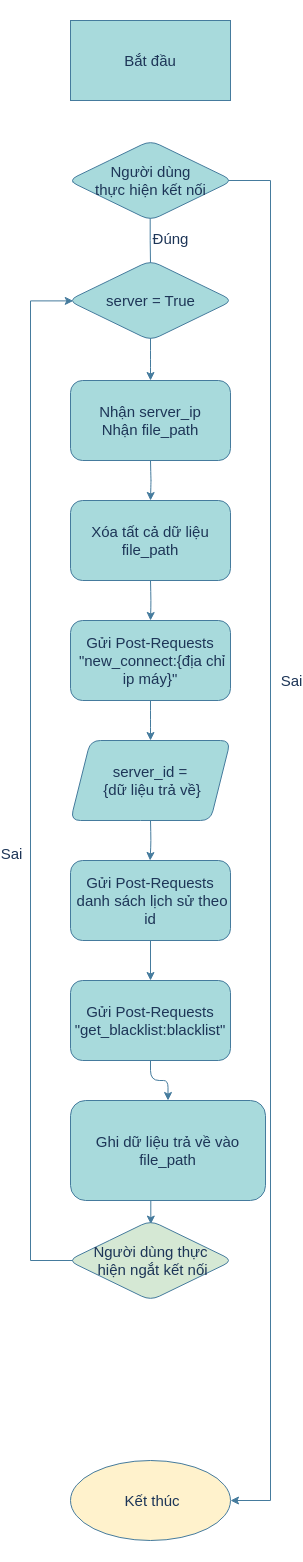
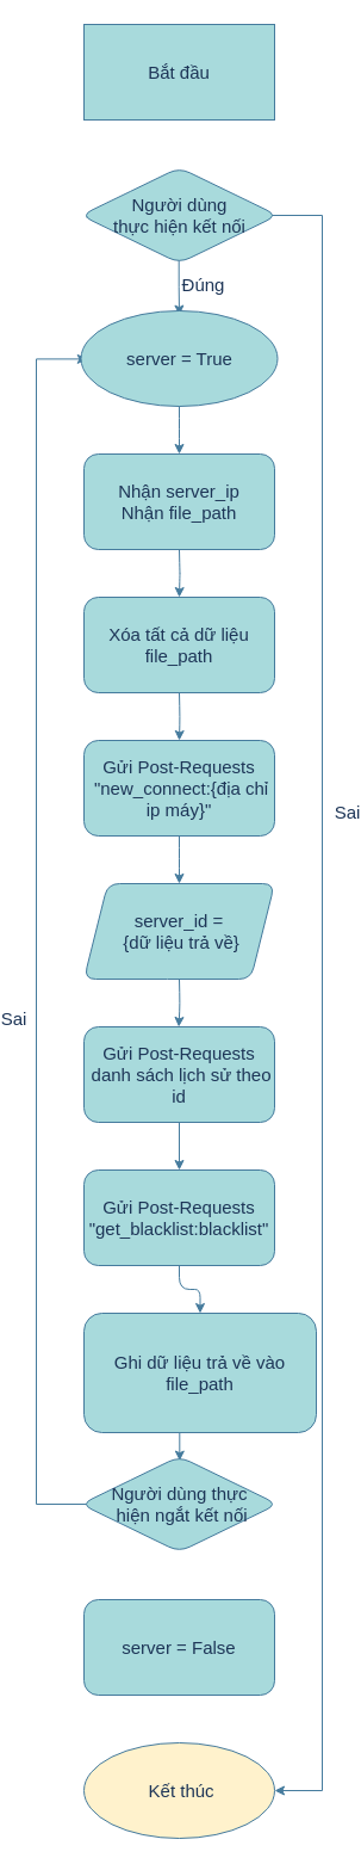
- <mxCell id="19" style="edgeStyle=orthogonalEdgeStyle;rounded=0;orthogonalLoop=1;jettySize=auto;html=1;exitX=0.498;exitY=0.05;exitDx=0;exitDy=0;entryX=0.5;entryY=0.045;entryDx=0;entryDy=0;labelBackgroundColor=none;strokeColor=#457B9D;fontColor=default;exitPerimeter=0;entryPerimeter=0;fontSize=15;endArrow=none;" parent="1" source="28" target="27" edge="1"><mxGeometry relative="1" as="geometry"><mxPoint x="140" y="220" as="sourcePoint" /><mxPoint x="140" y="260" as="targetPoint" /></mxGeometry></mxCell>
+ <mxCell id="19" style="edgeStyle=orthogonalEdgeStyle;rounded=0;orthogonalLoop=1;jettySize=auto;html=1;exitX=0.498;exitY=0.05;exitDx=0;exitDy=0;entryX=0.5;entryY=0.045;entryDx=0;entryDy=0;labelBackgroundColor=none;strokeColor=#457B9D;fontColor=default;exitPerimeter=0;entryPerimeter=0;fontSize=15;" parent="1" source="28" target="27" edge="1"><mxGeometry relative="1" as="geometry"><mxPoint x="140" y="220" as="sourcePoint" /><mxPoint x="140" y="260" as="targetPoint" /></mxGeometry></mxCell>
- <mxCell id="27" value="server = True" style="rhombus;whiteSpace=wrap;html=1;labelBackgroundColor=none;fillColor=#A8DADC;strokeColor=#457B9D;fontColor=#1D3557;rounded=1;fontSize=15;" vertex="1" parent="1"><mxGeometry x="57.5" y="260" width="165" height="80" as="geometry" /></mxCell>
+ <mxCell id="27" value="server = True" style="ellipse;whiteSpace=wrap;html=1;labelBackgroundColor=none;fillColor=#A8DADC;strokeColor=#457B9D;fontColor=#1D3557;fontSize=15;" vertex="1" parent="1"><mxGeometry x="57.5" y="260" width="165" height="80" as="geometry" /></mxCell>
- <mxCell id="29" value="&lt;font style=&quot;font-size: 15px;&quot;&gt;Người dùng thực&lt;br style=&quot;font-size: 15px;&quot;&gt;&amp;nbsp;hiện ngắt kết nối&lt;/font&gt;" style="rhombus;whiteSpace=wrap;html=1;labelBackgroundColor=none;fillColor=#d5e8d4;strokeColor=#457B9D;fontColor=#1D3557;rounded=1;fontSize=15;" vertex="1" parent="1"><mxGeometry x="57.5" y="1220" width="165" height="80" as="geometry" /></mxCell>
+ <mxCell id="29" value="&lt;font style=&quot;font-size: 15px;&quot;&gt;Người dùng thực&lt;br style=&quot;font-size: 15px;&quot;&gt;&amp;nbsp;hiện ngắt kết nối&lt;/font&gt;" style="rhombus;whiteSpace=wrap;html=1;labelBackgroundColor=none;fillColor=#A8DADC;strokeColor=#457B9D;fontColor=#1D3557;rounded=1;fontSize=15;" vertex="1" parent="1"><mxGeometry x="57.5" y="1220" width="165" height="80" as="geometry" /></mxCell>
+ <mxCell id="26" value="server = False" style="rounded=1;whiteSpace=wrap;html=1;labelBackgroundColor=none;fillColor=#A8DADC;strokeColor=#457B9D;fontColor=#1D3557;fontSize=15;" parent="1" vertex="1"><mxGeometry x="60" y="1340" width="160" height="80" as="geometry" /></mxCell>
